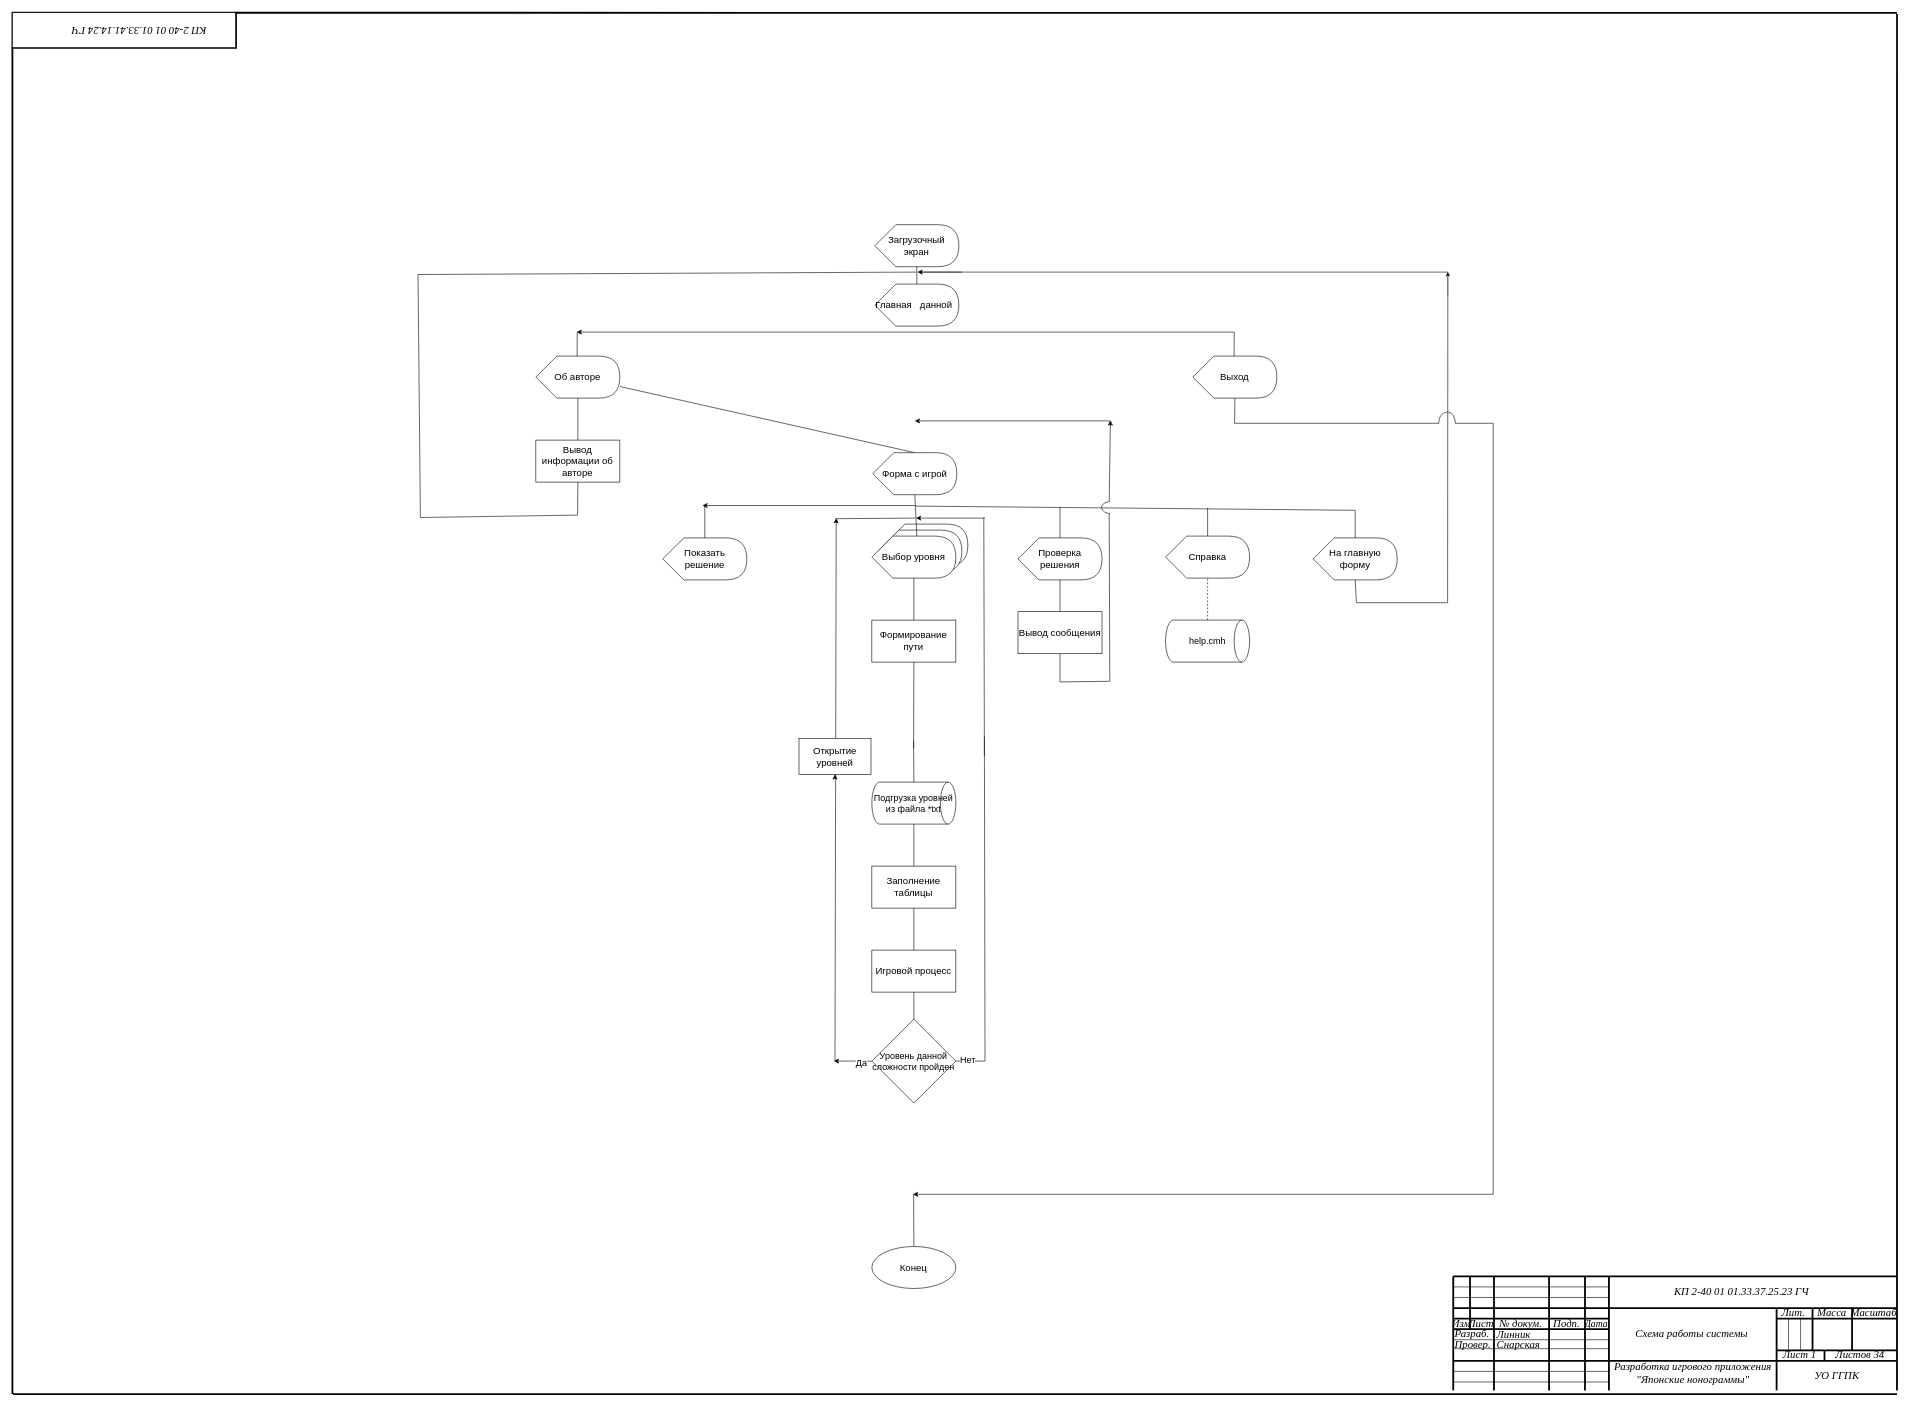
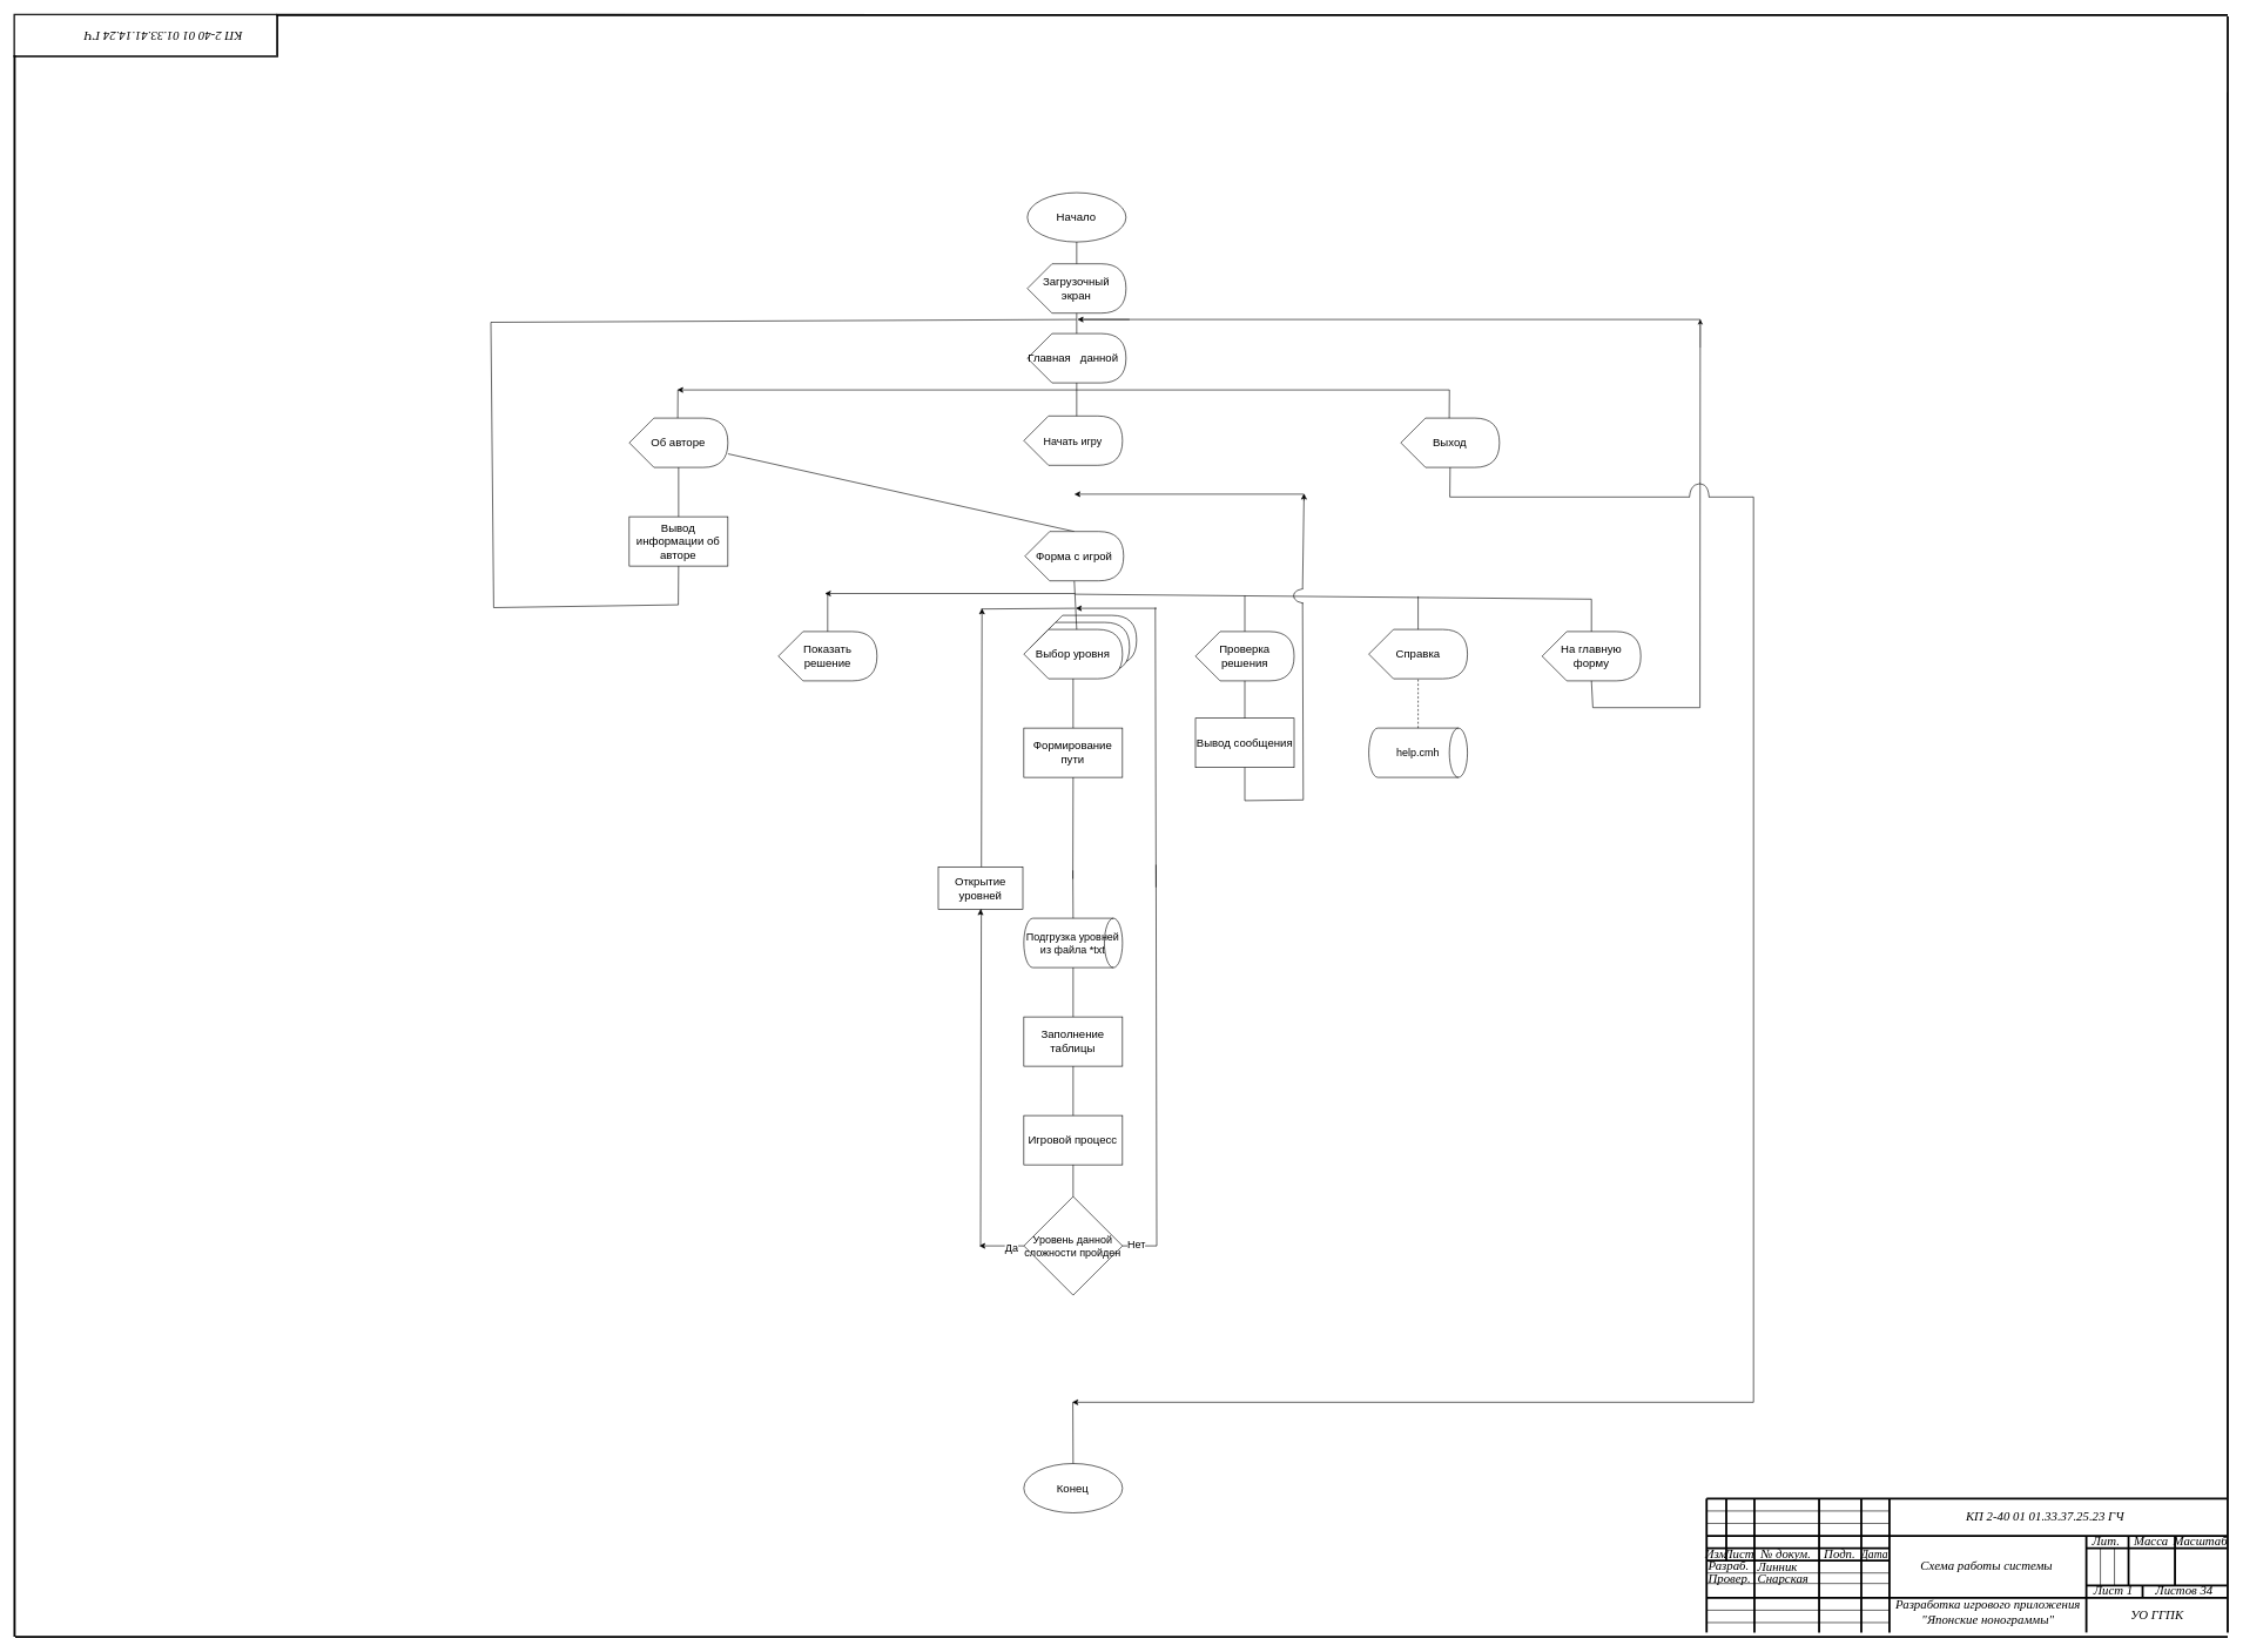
+ <mxCell id="62" value="Начало" style="ellipse;whiteSpace=wrap;html=1;fontSize=16;" parent="1" vertex="1"><mxGeometry x="1457.42" y="273" width="140" height="70" as="geometry" /></mxCell>
+ <mxCell id="79" value="" style="endArrow=none;html=1;rounded=0;exitX=0.5;exitY=1;exitDx=0;exitDy=0;entryX=0;entryY=0;entryDx=70;entryDy=0;entryPerimeter=0;" parent="1" source="62" target="63" edge="1"><mxGeometry width="50" height="50" relative="1" as="geometry"><mxPoint x="1542.42" y="273" as="sourcePoint" /><mxPoint x="1568" y="353" as="targetPoint" /></mxGeometry></mxCell>
+ <mxCell id="81" value="" style="endArrow=none;html=1;rounded=0;entryX=0;entryY=0;entryDx=75;entryDy=0;entryPerimeter=0;exitX=0;exitY=0;exitDx=70;exitDy=70;exitPerimeter=0;" parent="1" source="64" target="66" edge="1"><mxGeometry width="50" height="50" relative="1" as="geometry"><mxPoint x="1477" y="569" as="sourcePoint" /><mxPoint x="1572.42" y="483" as="targetPoint" /></mxGeometry></mxCell>
+ <mxCell id="66" value="Начать игру" style="shape=display;whiteSpace=wrap;html=1;fontSize=15;" parent="1" vertex="1"><mxGeometry x="1452.42" y="590" width="140" height="70" as="geometry" /></mxCell>
